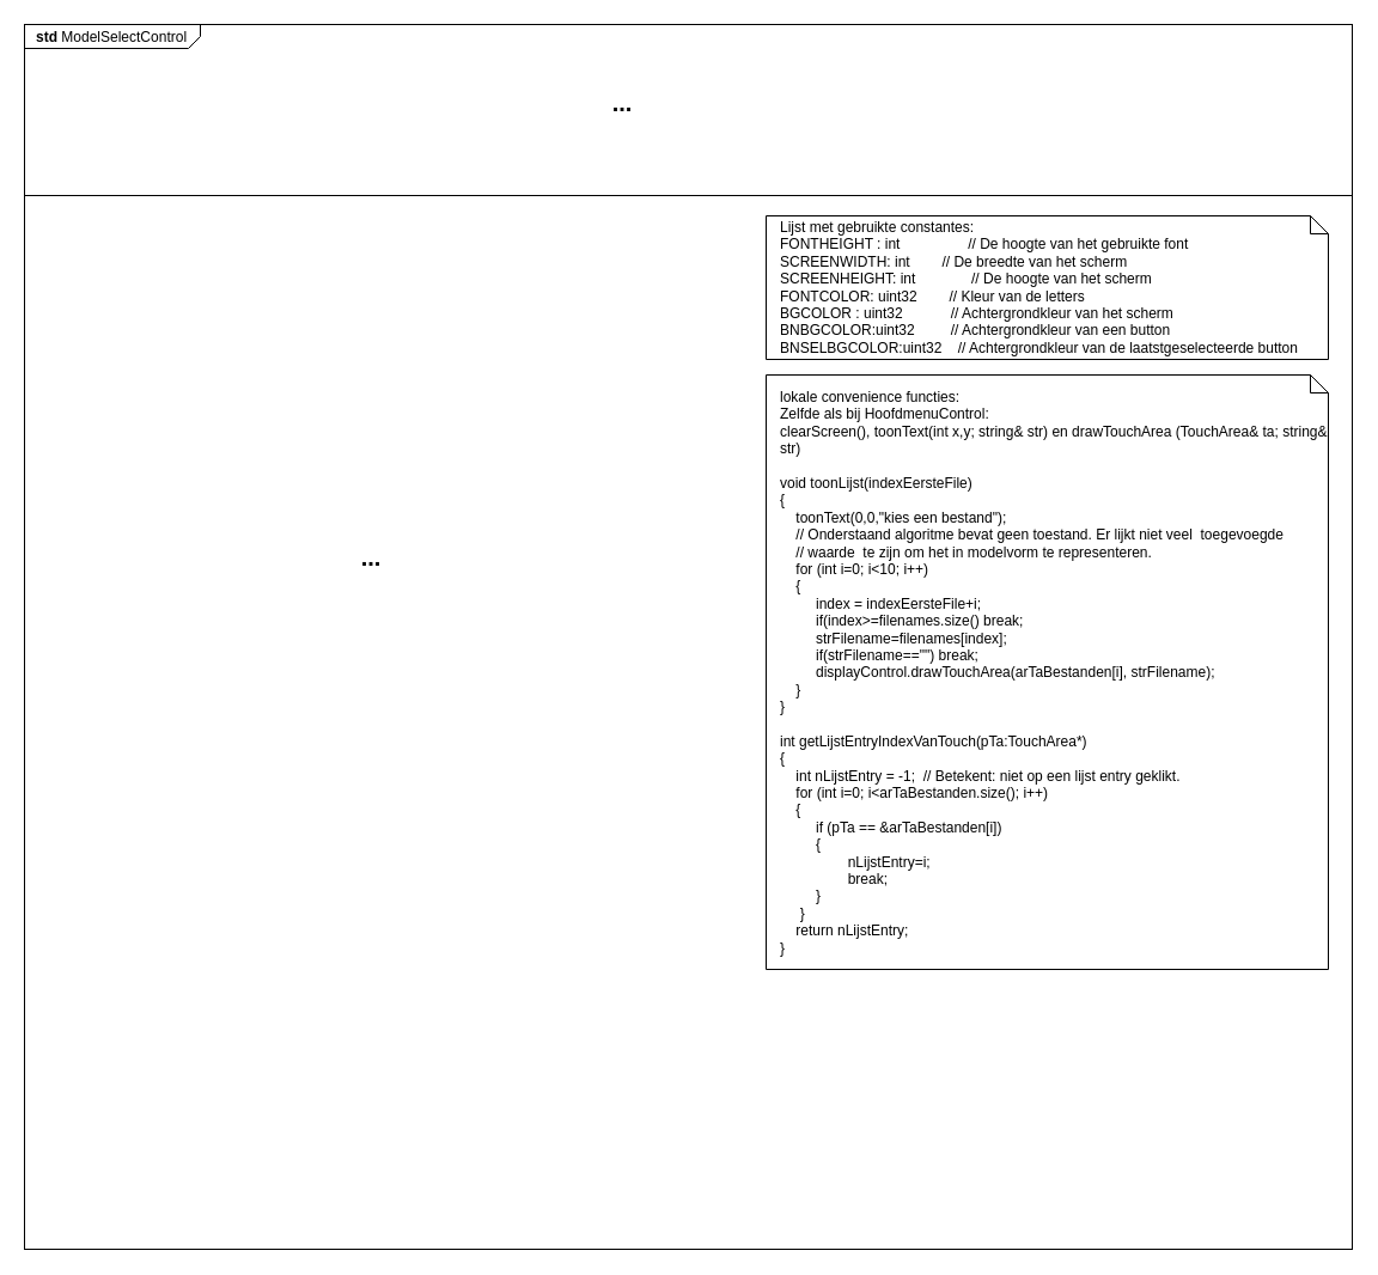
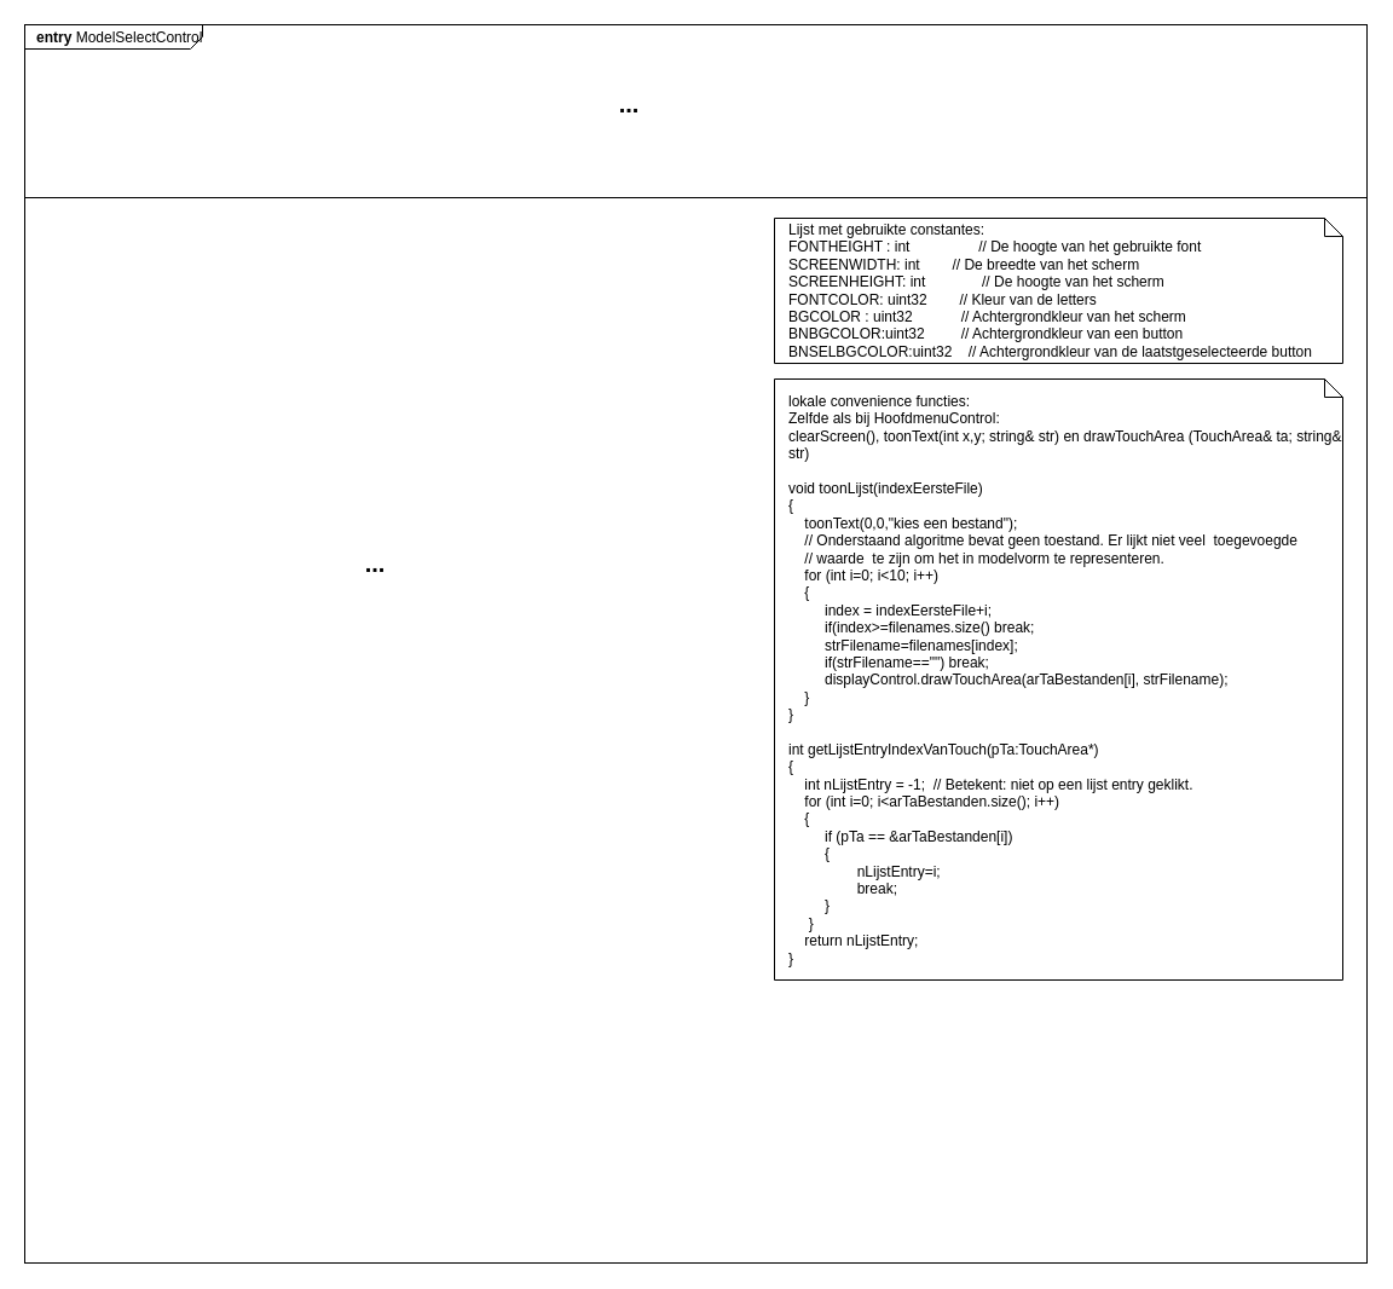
- <mxCell id="2" value="&lt;p style=&quot;margin:0px;margin-top:4px;margin-left:10px;text-align:left;&quot;&gt;&lt;b&gt;std&lt;/b&gt;&amp;nbsp;ModelSelectControl&lt;/p&gt;" style="html=1;shape=mxgraph.sysml.package;labelX=147.2;align=left;spacingLeft=10;overflow=fill;recursiveResize=0;container=0;" vertex="1" parent="1"><mxGeometry x="20" y="20" width="1110" height="1024" as="geometry" /></mxCell>
+ <mxCell id="2" value="&lt;p style=&quot;margin:0px;margin-top:4px;margin-left:10px;text-align:left;&quot;&gt;&lt;b&gt;entry&lt;/b&gt;&amp;nbsp;ModelSelectControl&lt;/p&gt;" style="html=1;shape=mxgraph.sysml.package;labelX=147.2;align=left;spacingLeft=10;overflow=fill;recursiveResize=0;container=0;" vertex="1" parent="1"><mxGeometry x="20" y="20" width="1110" height="1024" as="geometry" /></mxCell>
